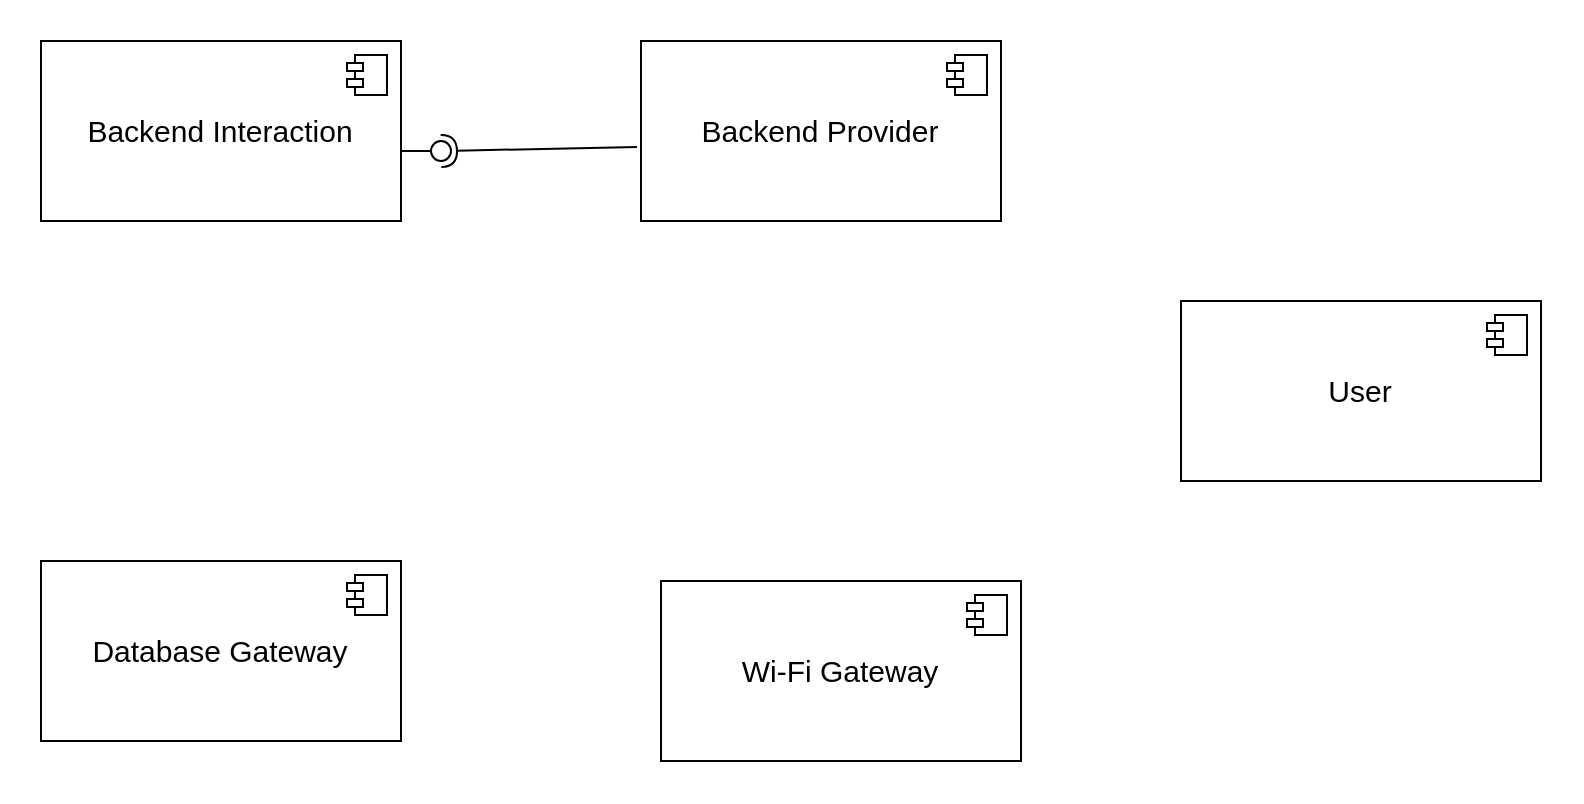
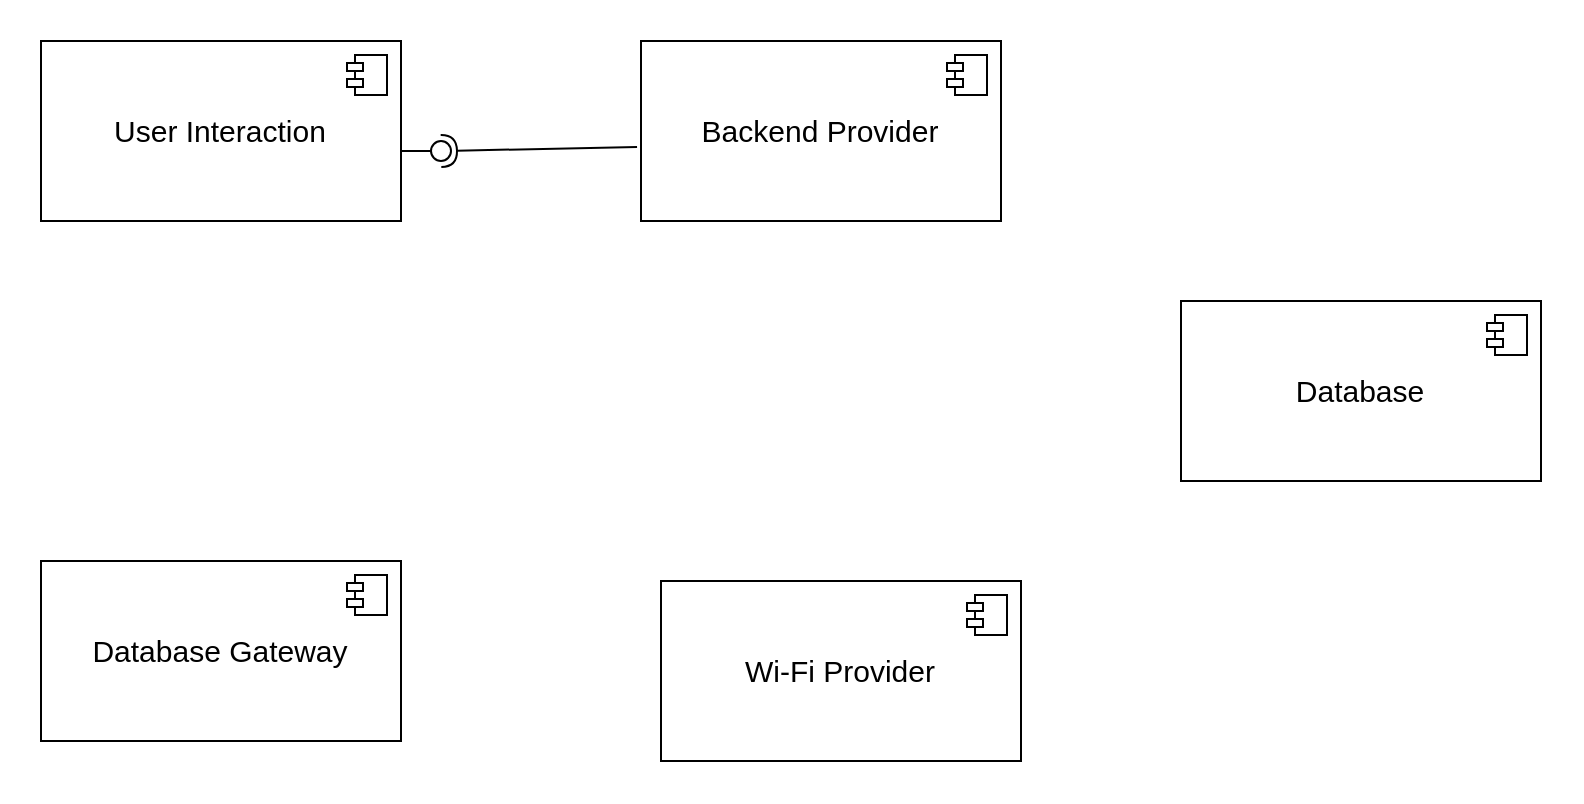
- <mxCell id="2" value="&lt;font style=&quot;font-size: 15px;&quot;&gt;Backend Interaction&lt;/font&gt;" style="html=1;dropTarget=0;whiteSpace=wrap;" vertex="1" parent="1"><mxGeometry x="20" y="20" width="180" height="90" as="geometry" /></mxCell>
+ <mxCell id="2" value="&lt;font style=&quot;font-size: 15px;&quot;&gt;User Interaction&lt;/font&gt;" style="html=1;dropTarget=0;whiteSpace=wrap;" vertex="1" parent="1"><mxGeometry x="20" y="20" width="180" height="90" as="geometry" /></mxCell>
- <mxCell id="10" value="&lt;font style=&quot;font-size: 15px;&quot;&gt;User&lt;/font&gt;" style="html=1;dropTarget=0;whiteSpace=wrap;" vertex="1" parent="1"><mxGeometry x="590" y="150" width="180" height="90" as="geometry" /></mxCell>
+ <mxCell id="10" value="&lt;font style=&quot;font-size: 15px;&quot;&gt;Database&lt;/font&gt;" style="html=1;dropTarget=0;whiteSpace=wrap;" vertex="1" parent="1"><mxGeometry x="590" y="150" width="180" height="90" as="geometry" /></mxCell>
- <mxCell id="8" value="&lt;font style=&quot;font-size: 15px;&quot;&gt;Wi-Fi Gateway&lt;/font&gt;" style="html=1;dropTarget=0;whiteSpace=wrap;" vertex="1" parent="1"><mxGeometry x="330" y="290" width="180" height="90" as="geometry" /></mxCell>
+ <mxCell id="8" value="&lt;font style=&quot;font-size: 15px;&quot;&gt;Wi-Fi Provider&lt;/font&gt;" style="html=1;dropTarget=0;whiteSpace=wrap;" vertex="1" parent="1"><mxGeometry x="330" y="290" width="180" height="90" as="geometry" /></mxCell>
